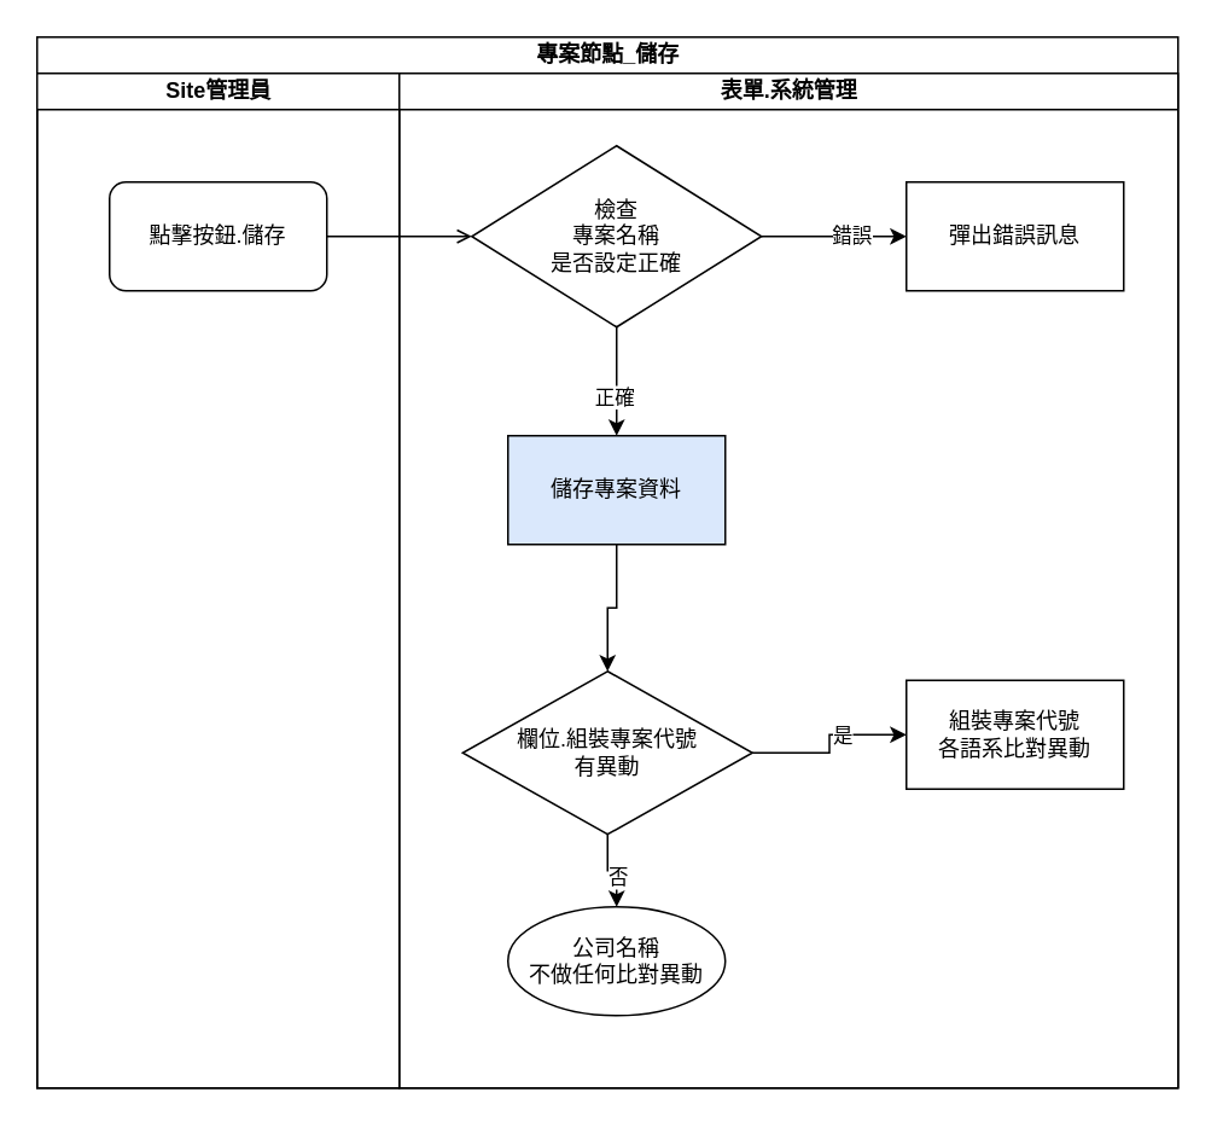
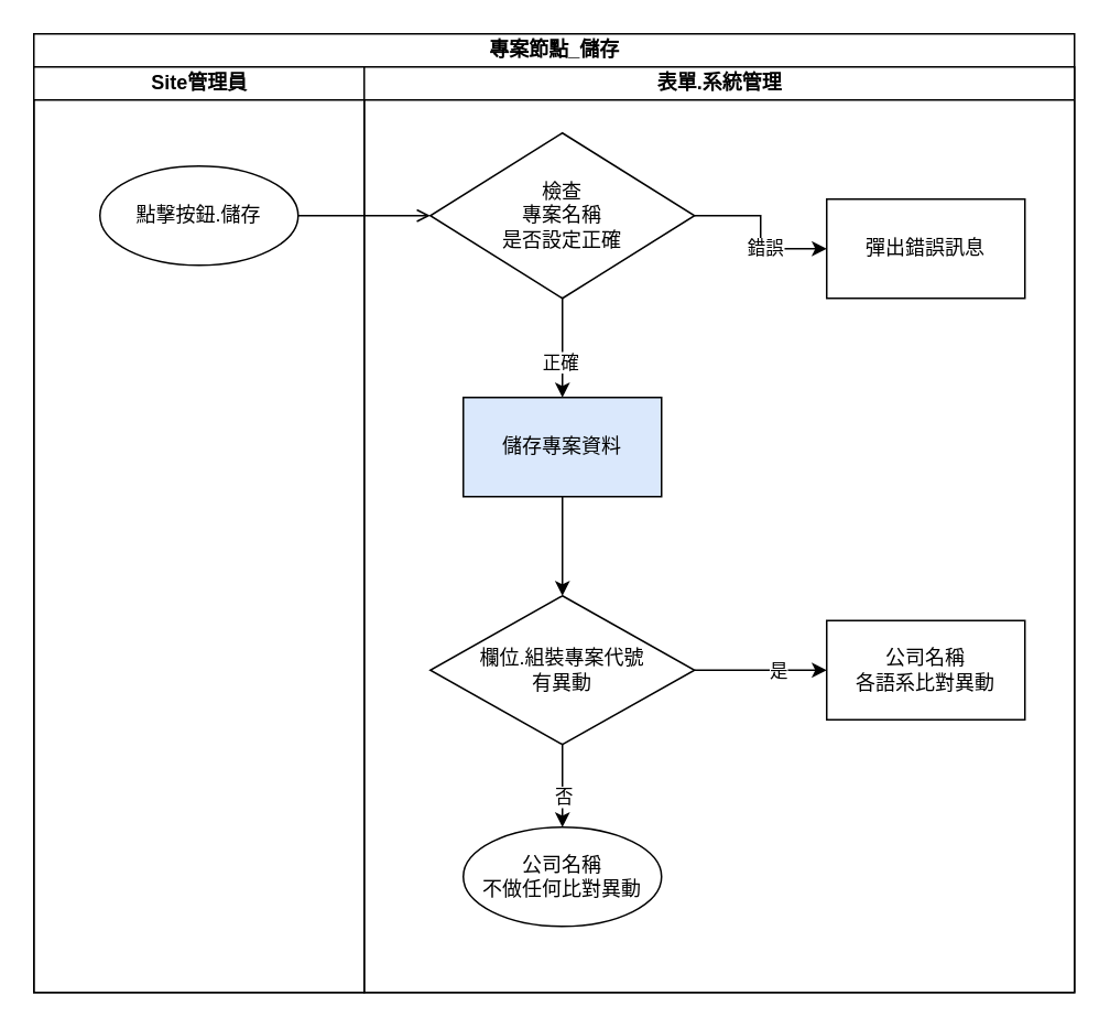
- <mxCell id="4" value="點擊按鈕.儲存" style="rounded=1;whiteSpace=wrap;html=1;" parent="3" vertex="1"><mxGeometry x="40" y="60" width="120" height="60" as="geometry" /></mxCell>
+ <mxCell id="4" value="點擊按鈕.儲存" style="ellipse;whiteSpace=wrap;html=1;" parent="3" vertex="1"><mxGeometry x="40" y="60" width="120" height="60" as="geometry" /></mxCell>
- <mxCell id="21" value="彈出錯誤訊息" style="rounded=0;whiteSpace=wrap;html=1;" parent="6" vertex="1"><mxGeometry x="280" y="60" width="120" height="60" as="geometry" /></mxCell>
+ <mxCell id="21" value="彈出錯誤訊息" style="rounded=0;whiteSpace=wrap;html=1;" parent="6" vertex="1"><mxGeometry x="280" y="80" width="120" height="60" as="geometry" /></mxCell>
- <mxCell id="20" value="組裝專案代號&lt;br&gt;各語系比對異動" style="rounded=0;whiteSpace=wrap;html=1;" vertex="1" parent="6"><mxGeometry x="280" y="335" width="120" height="60" as="geometry" /></mxCell>
+ <mxCell id="20" value="公司名稱&lt;br&gt;各語系比對異動" style="rounded=0;whiteSpace=wrap;html=1;" vertex="1" parent="6"><mxGeometry x="280" y="335" width="120" height="60" as="geometry" /></mxCell>
- <mxCell id="19" value="欄位.組裝專案代號&lt;br&gt;有異動" style="rhombus;whiteSpace=wrap;html=1;" vertex="1" parent="6"><mxGeometry x="35" y="330" width="160" height="90" as="geometry" /></mxCell>
+ <mxCell id="19" value="欄位.組裝專案代號&lt;br&gt;有異動" style="rhombus;whiteSpace=wrap;html=1;" vertex="1" parent="6"><mxGeometry x="40" y="320" width="160" height="90" as="geometry" /></mxCell>
